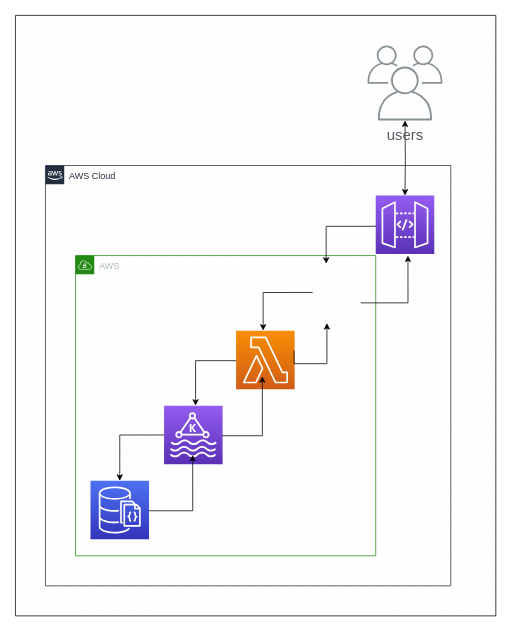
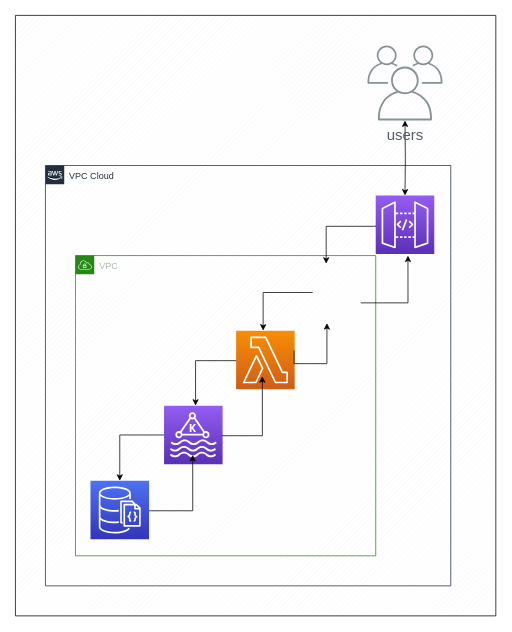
- <mxCell id="3" value="AWS Cloud" style="points=[[0,0],[0.25,0],[0.5,0],[0.75,0],[1,0],[1,0.25],[1,0.5],[1,0.75],[1,1],[0.75,1],[0.5,1],[0.25,1],[0,1],[0,0.75],[0,0.5],[0,0.25]];outlineConnect=0;gradientColor=none;html=1;whiteSpace=wrap;fontSize=12;fontStyle=0;container=1;pointerEvents=0;collapsible=0;recursiveResize=0;shape=mxgraph.aws4.group;grIcon=mxgraph.aws4.group_aws_cloud_alt;strokeColor=#232F3E;fillColor=none;verticalAlign=top;align=left;spacingLeft=30;fontColor=#232F3E;dashed=0;" parent="1" vertex="1"><mxGeometry x="60" width="540" height="560" as="geometry" y="220" /></mxCell>
+ <mxCell id="3" value="VPC Cloud" style="points=[[0,0],[0.25,0],[0.5,0],[0.75,0],[1,0],[1,0.25],[1,0.5],[1,0.75],[1,1],[0.75,1],[0.5,1],[0.25,1],[0,1],[0,0.75],[0,0.5],[0,0.25]];outlineConnect=0;gradientColor=none;html=1;whiteSpace=wrap;fontSize=12;fontStyle=0;container=1;pointerEvents=0;collapsible=0;recursiveResize=0;shape=mxgraph.aws4.group;grIcon=mxgraph.aws4.group_aws_cloud_alt;strokeColor=#232F3E;fillColor=none;verticalAlign=top;align=left;spacingLeft=30;fontColor=#232F3E;dashed=0;" parent="1" vertex="1"><mxGeometry x="60" width="540" height="560" as="geometry" y="220" /></mxCell>
- <mxCell id="4" value="AWS" style="points=[[0,0],[0.25,0],[0.5,0],[0.75,0],[1,0],[1,0.25],[1,0.5],[1,0.75],[1,1],[0.75,1],[0.5,1],[0.25,1],[0,1],[0,0.75],[0,0.5],[0,0.25]];outlineConnect=0;gradientColor=none;html=1;whiteSpace=wrap;fontSize=12;fontStyle=0;container=1;pointerEvents=0;collapsible=0;recursiveResize=0;shape=mxgraph.aws4.group;grIcon=mxgraph.aws4.group_vpc;strokeColor=#248814;fillColor=none;verticalAlign=top;align=left;spacingLeft=30;fontColor=#AAB7B8;dashed=0;" parent="3" vertex="1"><mxGeometry x="40" y="120" width="400" height="400" as="geometry" /></mxCell>
+ <mxCell id="4" value="VPC" style="points=[[0,0],[0.25,0],[0.5,0],[0.75,0],[1,0],[1,0.25],[1,0.5],[1,0.75],[1,1],[0.75,1],[0.5,1],[0.25,1],[0,1],[0,0.75],[0,0.5],[0,0.25]];outlineConnect=0;gradientColor=none;html=1;whiteSpace=wrap;fontSize=12;fontStyle=0;container=1;pointerEvents=0;collapsible=0;recursiveResize=0;shape=mxgraph.aws4.group;grIcon=mxgraph.aws4.group_vpc;strokeColor=#248814;fillColor=none;verticalAlign=top;align=left;spacingLeft=30;fontColor=#AAB7B8;dashed=0;" parent="3" vertex="1"><mxGeometry x="40" y="120" width="400" height="400" as="geometry" /></mxCell>
